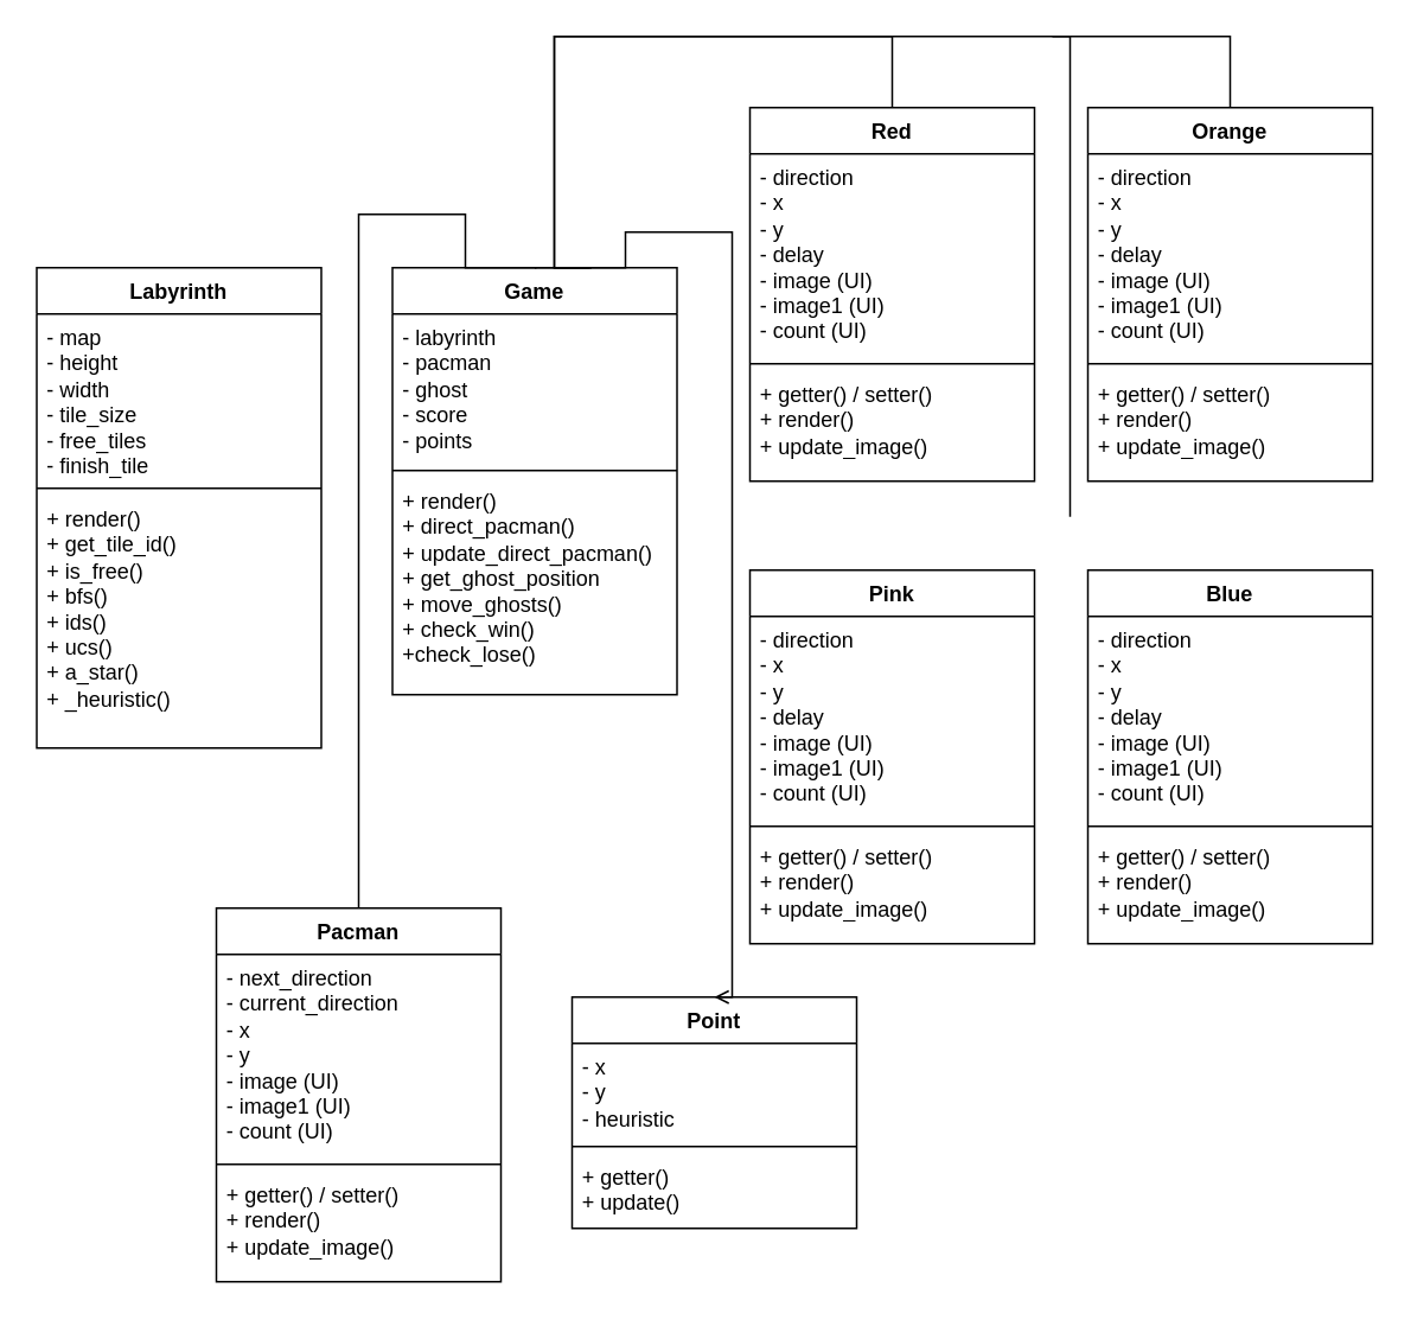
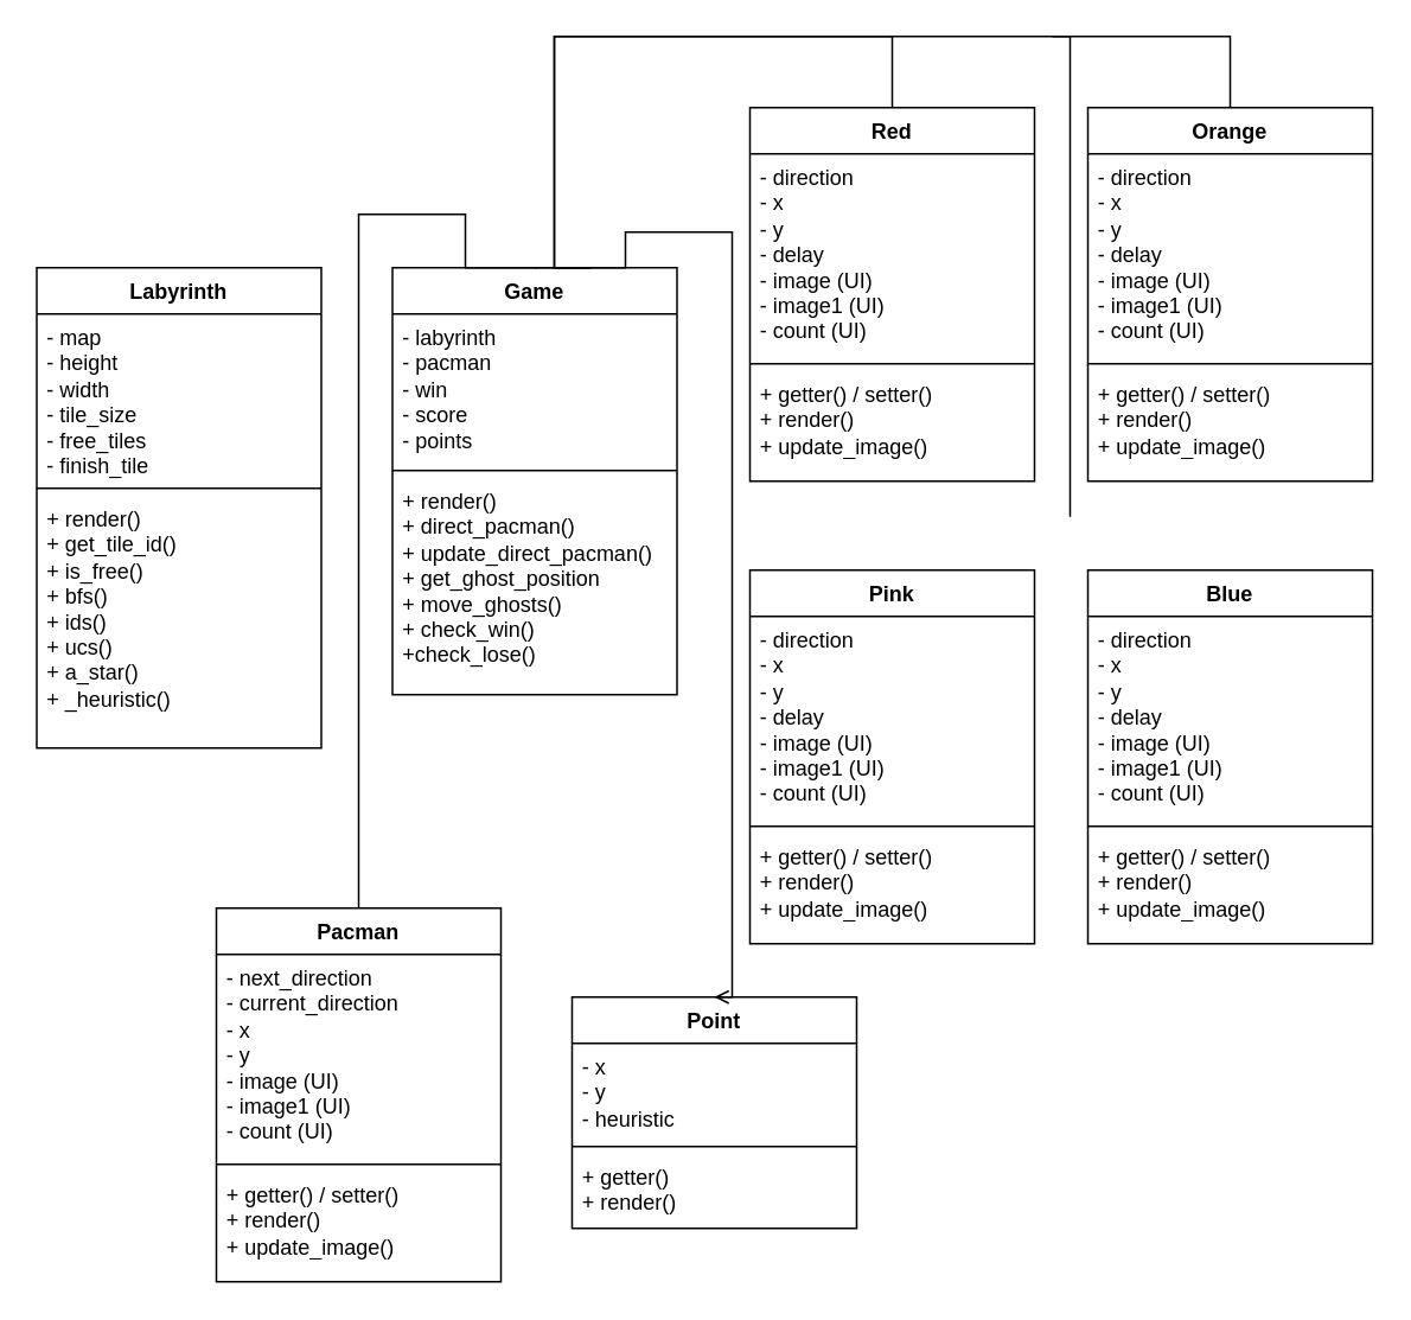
- <mxCell id="3" value="- labyrinth&lt;div&gt;- pacman&lt;/div&gt;&lt;div&gt;- ghost&lt;/div&gt;&lt;div&gt;- score&lt;/div&gt;&lt;div&gt;- points&lt;/div&gt;" style="text;strokeColor=none;fillColor=none;align=left;verticalAlign=top;spacingLeft=4;spacingRight=4;overflow=hidden;rotatable=0;points=[[0,0.5],[1,0.5]];portConstraint=eastwest;whiteSpace=wrap;html=1;" vertex="1" parent="2"><mxGeometry y="26" width="160" height="84" as="geometry" /></mxCell>
+ <mxCell id="3" value="- labyrinth&lt;div&gt;- pacman&lt;/div&gt;&lt;div&gt;- win&lt;/div&gt;&lt;div&gt;- score&lt;/div&gt;&lt;div&gt;- points&lt;/div&gt;" style="text;strokeColor=none;fillColor=none;align=left;verticalAlign=top;spacingLeft=4;spacingRight=4;overflow=hidden;rotatable=0;points=[[0,0.5],[1,0.5]];portConstraint=eastwest;whiteSpace=wrap;html=1;" vertex="1" parent="2"><mxGeometry y="26" width="160" height="84" as="geometry" /></mxCell>
- <mxCell id="37" value="&lt;div&gt;+ getter()&amp;nbsp;&lt;/div&gt;&lt;div&gt;+ update()&lt;/div&gt;" style="text;strokeColor=none;fillColor=none;align=left;verticalAlign=top;spacingLeft=4;spacingRight=4;overflow=hidden;rotatable=0;points=[[0,0.5],[1,0.5]];portConstraint=eastwest;whiteSpace=wrap;html=1;" vertex="1" parent="34"><mxGeometry y="88" width="160" height="42" as="geometry" /></mxCell>
+ <mxCell id="37" value="&lt;div&gt;+ getter()&amp;nbsp;&lt;/div&gt;&lt;div&gt;+ render()&lt;/div&gt;" style="text;strokeColor=none;fillColor=none;align=left;verticalAlign=top;spacingLeft=4;spacingRight=4;overflow=hidden;rotatable=0;points=[[0,0.5],[1,0.5]];portConstraint=eastwest;whiteSpace=wrap;html=1;" vertex="1" parent="34"><mxGeometry y="88" width="160" height="42" as="geometry" /></mxCell>
